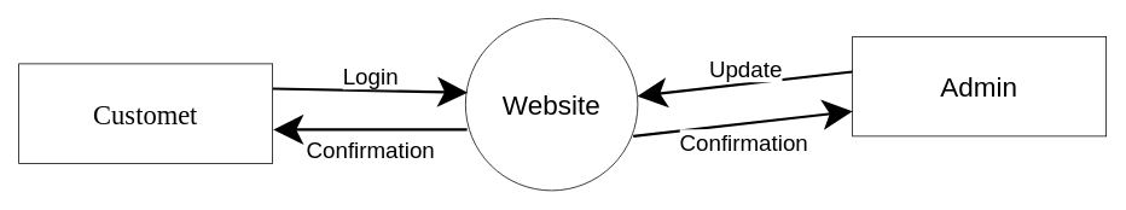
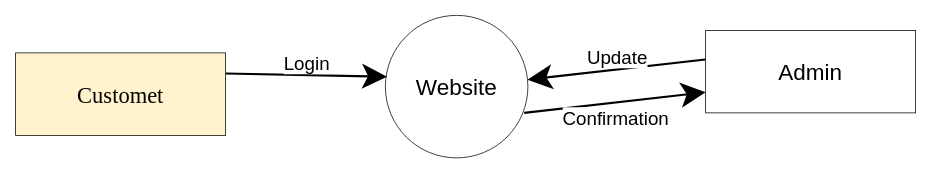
- <mxCell id="12" value="&lt;font style=&quot;font-size: 30px&quot;&gt;Customet&lt;/font&gt;" style="rounded=0;whiteSpace=wrap;verticalAlign=middle;html=1;fontFamily=Times New Roman;fontSize=37;" parent="1" vertex="1"><mxGeometry x="20" y="70" width="280" height="110" as="geometry" /></mxCell>
+ <mxCell id="12" value="&lt;font style=&quot;font-size: 30px&quot;&gt;Customet&lt;/font&gt;" style="rounded=0;whiteSpace=wrap;verticalAlign=middle;html=1;fontFamily=Times New Roman;fontSize=37;fillColor=#fff2cc;" parent="1" vertex="1"><mxGeometry x="20" y="70" width="280" height="110" as="geometry" /></mxCell>
- <mxCell id="8" value="" style="endArrow=classic;html=1;entryX=1.003;entryY=0.661;entryDx=0;entryDy=0;entryPerimeter=0;endSize=24;startSize=20;exitX=0.009;exitY=0.646;exitDx=0;exitDy=0;exitPerimeter=0;strokeWidth=3;" parent="1" source="2" target="12" edge="1"><mxGeometry relative="1" as="geometry"><mxPoint x="480.76" y="150.18" as="sourcePoint" /><mxPoint x="318" y="150" as="targetPoint" /></mxGeometry></mxCell>
- <mxCell id="9" value="&lt;font style=&quot;font-size: 25px;&quot;&gt;Confirmation&lt;/font&gt;" style="edgeLabel;resizable=0;html=1;align=center;verticalAlign=top;fontStyle=0;fontSize=25;" parent="8" connectable="0" vertex="1"><mxGeometry relative="1" as="geometry" /></mxCell>
